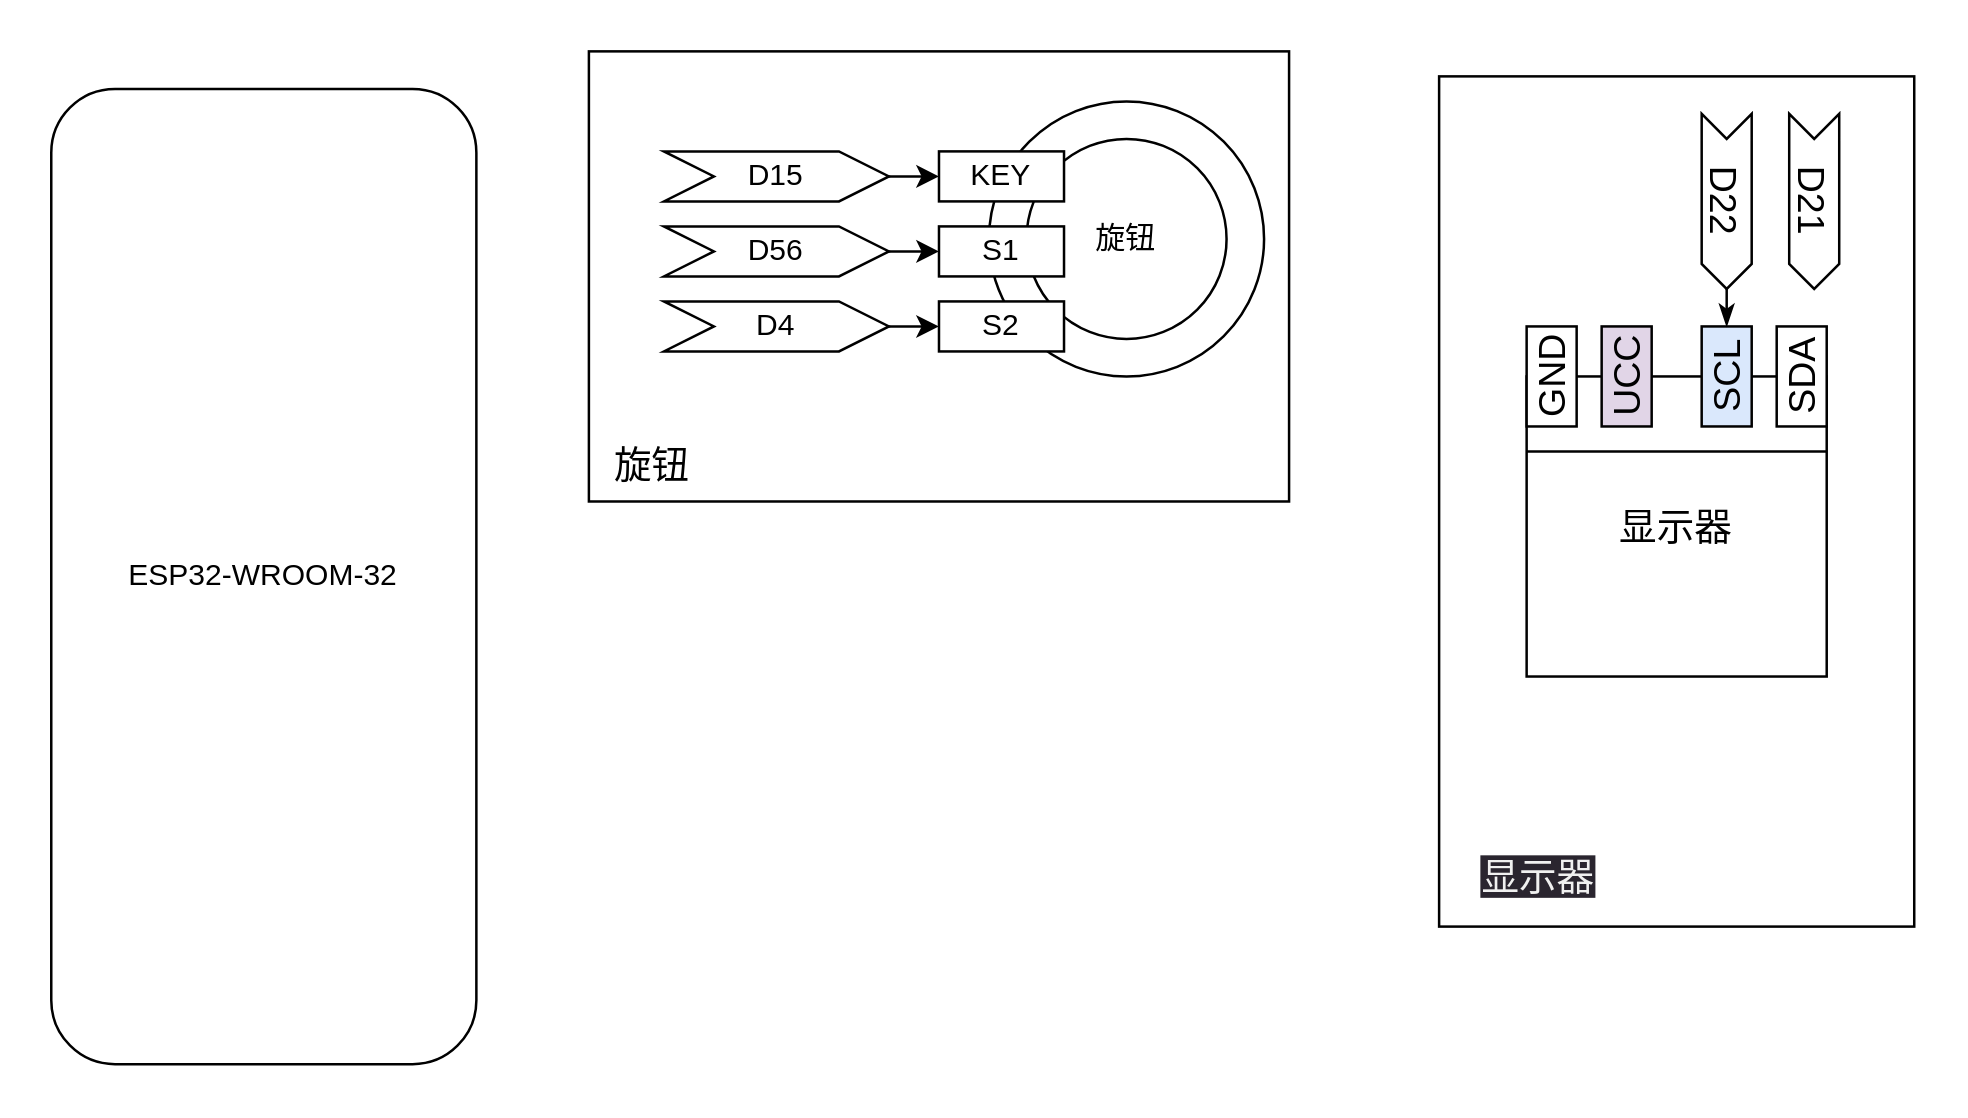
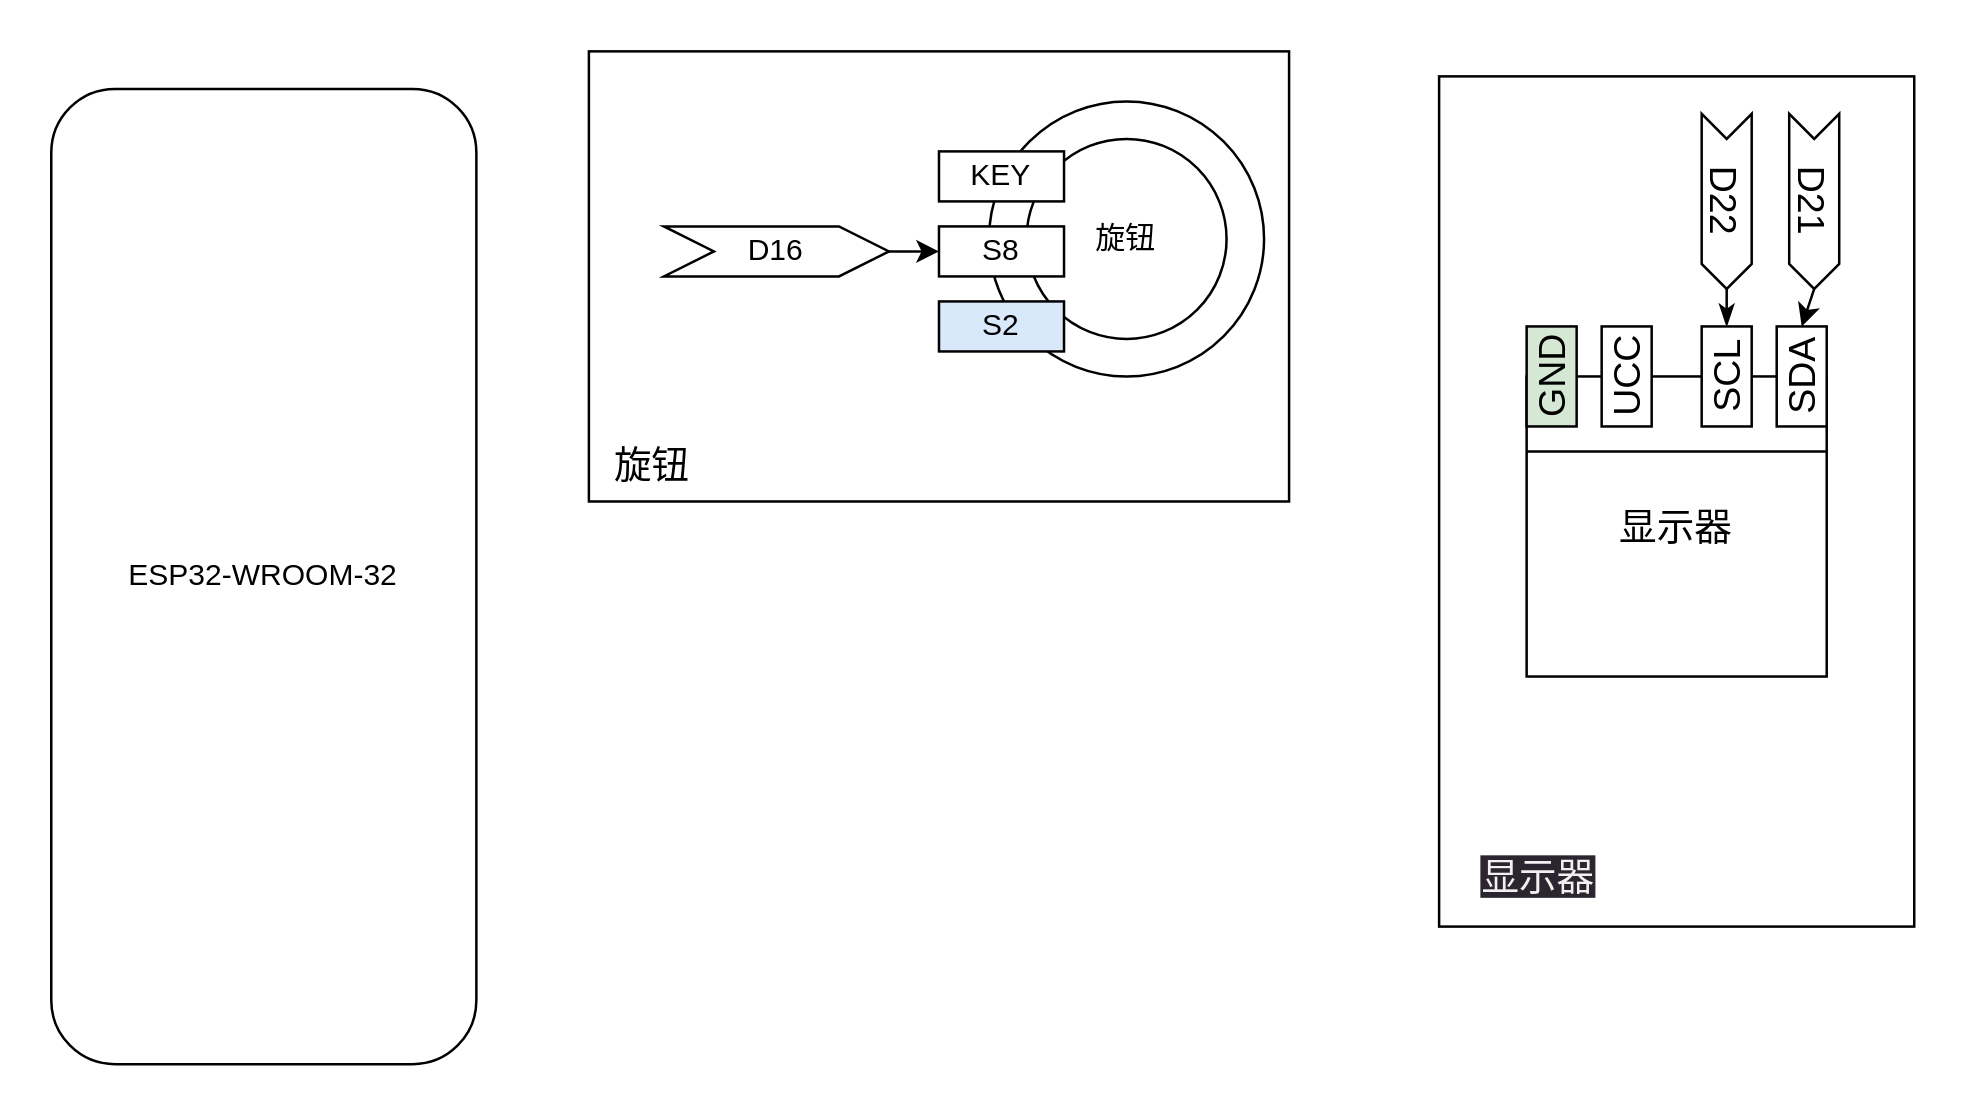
- <mxCell id="16" value="D15" style="shape=step;perimeter=stepPerimeter;whiteSpace=wrap;html=1;fixedSize=1;movable=1;resizable=1;rotatable=1;deletable=1;editable=1;connectable=1;" parent="15" vertex="1"><mxGeometry width="90" height="20" as="geometry" /></mxCell>
- <mxCell id="19" style="edgeStyle=none;html=1;exitX=1;exitY=0.5;exitDx=0;exitDy=0;entryX=0;entryY=0.5;entryDx=0;entryDy=0;" parent="3" source="16" target="12" edge="1"><mxGeometry relative="1" as="geometry"><mxPoint x="170" y="50" as="targetPoint" /></mxGeometry></mxCell>
- <mxCell id="18" value="D56" style="shape=step;perimeter=stepPerimeter;whiteSpace=wrap;html=1;fixedSize=1;movable=1;resizable=1;rotatable=1;deletable=1;editable=1;connectable=1;" parent="15" vertex="1"><mxGeometry y="30" width="90" height="20" as="geometry" /></mxCell>
+ <mxCell id="18" value="D16" style="shape=step;perimeter=stepPerimeter;whiteSpace=wrap;html=1;fixedSize=1;movable=1;resizable=1;rotatable=1;deletable=1;editable=1;connectable=1;" parent="15" vertex="1"><mxGeometry y="30" width="90" height="20" as="geometry" /></mxCell>
- <mxCell id="10" value="S1" style="rounded=0;whiteSpace=wrap;html=1;" parent="5" vertex="1"><mxGeometry x="10" y="50" width="50" height="20" as="geometry" /></mxCell>
+ <mxCell id="10" value="S8" style="rounded=0;whiteSpace=wrap;html=1;" parent="5" vertex="1"><mxGeometry x="10" y="50" width="50" height="20" as="geometry" /></mxCell>
+ <mxCell id="32" style="edgeStyle=none;rounded=1;html=1;exitX=1;exitY=0.5;exitDx=0;exitDy=0;strokeColor=default;fontFamily=Helvetica;fontSize=15;endArrow=classic;endFill=1;entryX=0.5;entryY=0;entryDx=0;entryDy=0;" parent="21" source="33" target="29" edge="1"><mxGeometry relative="1" as="geometry"><mxPoint x="145" y="100" as="targetPoint" /></mxGeometry></mxCell>
- <mxCell id="17" value="D4" style="shape=step;perimeter=stepPerimeter;whiteSpace=wrap;html=1;fixedSize=1;movable=1;resizable=1;rotatable=1;deletable=1;editable=1;connectable=1;" parent="15" vertex="1"><mxGeometry y="60" width="90" height="20" as="geometry" /></mxCell>
- <mxCell id="13" style="edgeStyle=none;html=1;exitX=1;exitY=0.5;exitDx=0;exitDy=0;entryX=0;entryY=0.5;entryDx=0;entryDy=0;" parent="3" source="17" target="11" edge="1"><mxGeometry relative="1" as="geometry" /></mxCell>
- <mxCell id="11" value="S2" style="rounded=0;whiteSpace=wrap;html=1;" parent="5" vertex="1"><mxGeometry x="10" y="80" width="50" height="20" as="geometry" /></mxCell>
+ <mxCell id="11" value="S2" style="rounded=0;whiteSpace=wrap;html=1;fillColor=#dae8fc;" parent="5" vertex="1"><mxGeometry x="10" y="80" width="50" height="20" as="geometry" /></mxCell>
- <mxCell id="26" value="GND" style="rounded=0;whiteSpace=wrap;html=1;fontFamily=Helvetica;fontSize=15;horizontal=0;" parent="23" vertex="1"><mxGeometry width="20" height="40" as="geometry" /></mxCell>
+ <mxCell id="26" value="GND" style="rounded=0;whiteSpace=wrap;html=1;fontFamily=Helvetica;fontSize=15;horizontal=0;fillColor=#d5e8d4;" parent="23" vertex="1"><mxGeometry width="20" height="40" as="geometry" /></mxCell>
- <mxCell id="27" value="UCC" style="rounded=0;whiteSpace=wrap;html=1;fontFamily=Helvetica;fontSize=15;horizontal=0;fillColor=#e1d5e7;" parent="23" vertex="1"><mxGeometry x="30" width="20" height="40" as="geometry" /></mxCell>
+ <mxCell id="27" value="UCC" style="rounded=0;whiteSpace=wrap;html=1;fontFamily=Helvetica;fontSize=15;horizontal=0;" parent="23" vertex="1"><mxGeometry x="30" width="20" height="40" as="geometry" /></mxCell>
- <mxCell id="28" value="SCL" style="rounded=0;whiteSpace=wrap;html=1;fontFamily=Helvetica;fontSize=15;horizontal=0;fillColor=#dae8fc;" parent="23" vertex="1"><mxGeometry x="70" width="20" height="40" as="geometry" /></mxCell>
+ <mxCell id="28" value="SCL" style="rounded=0;whiteSpace=wrap;html=1;fontFamily=Helvetica;fontSize=15;horizontal=0;" parent="23" vertex="1"><mxGeometry x="70" width="20" height="40" as="geometry" /></mxCell>
